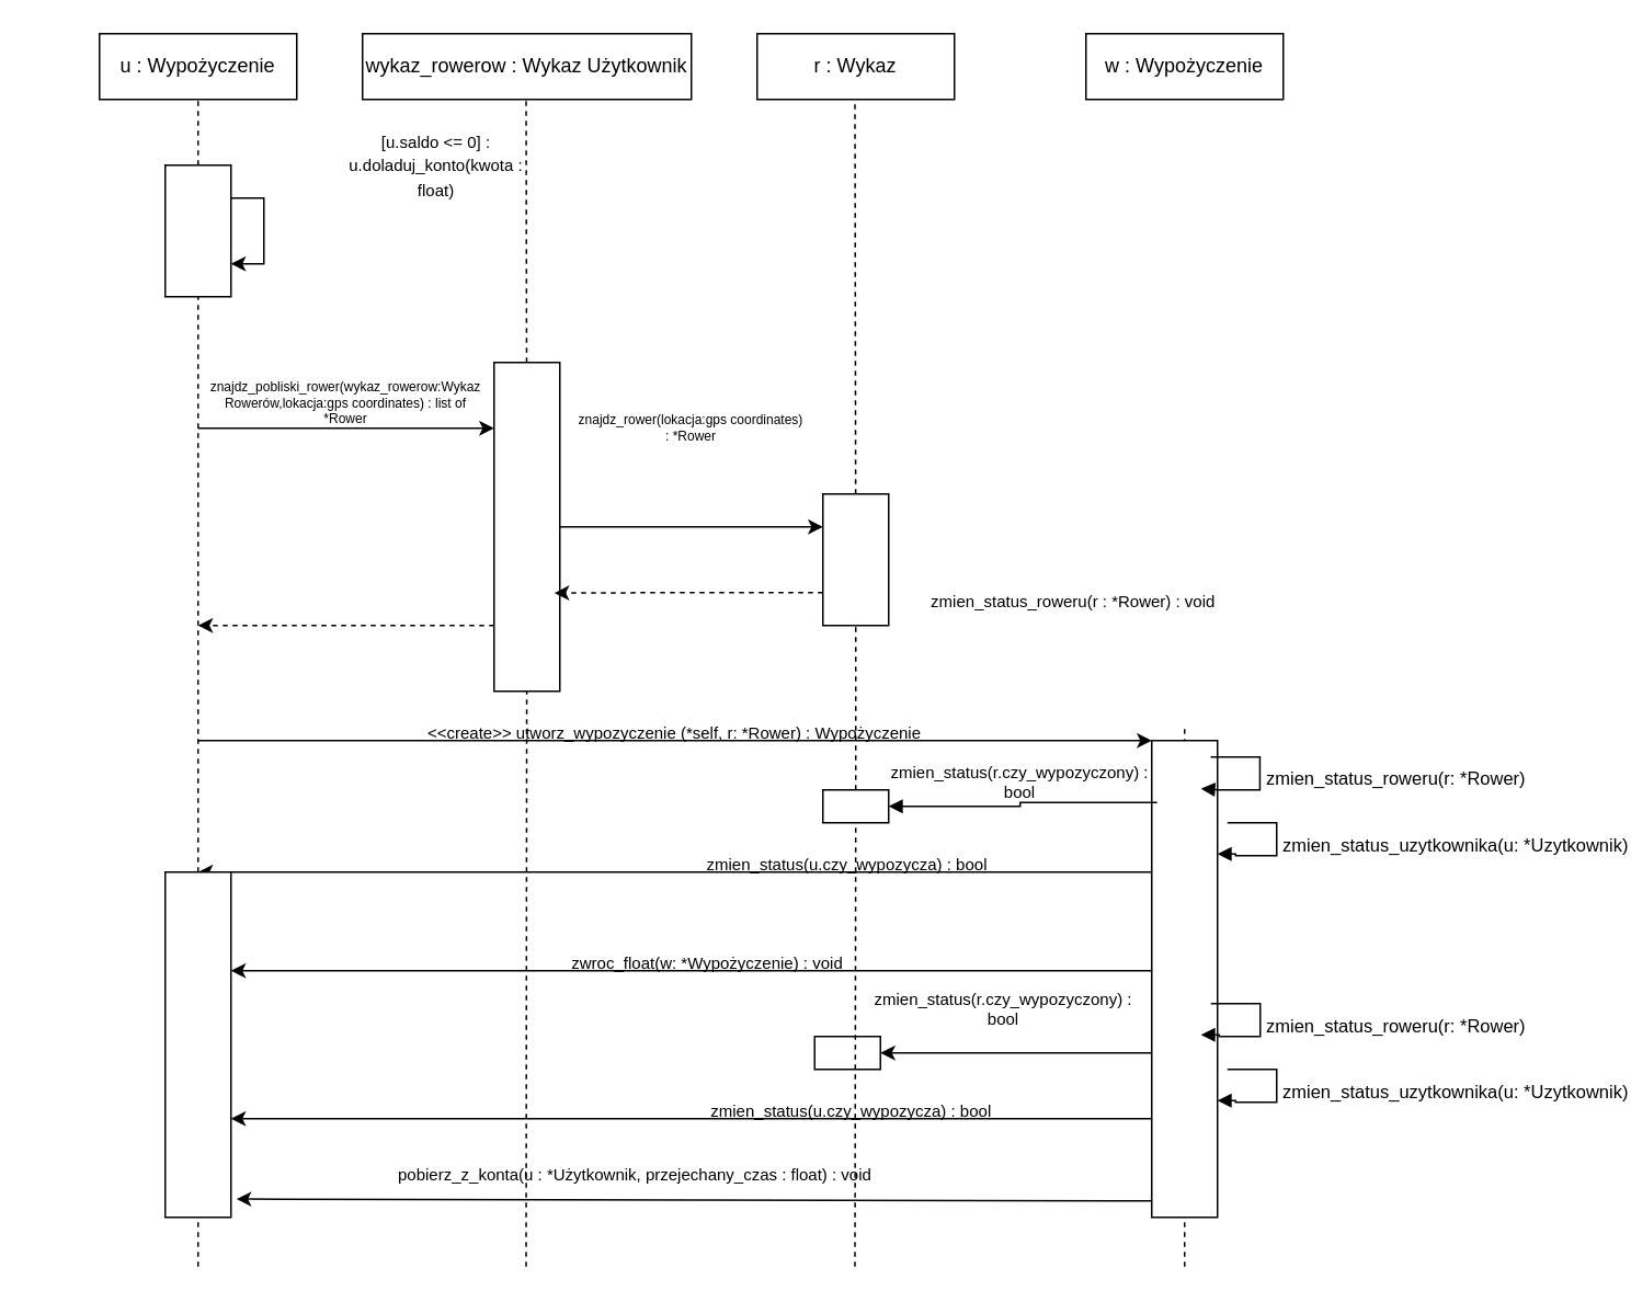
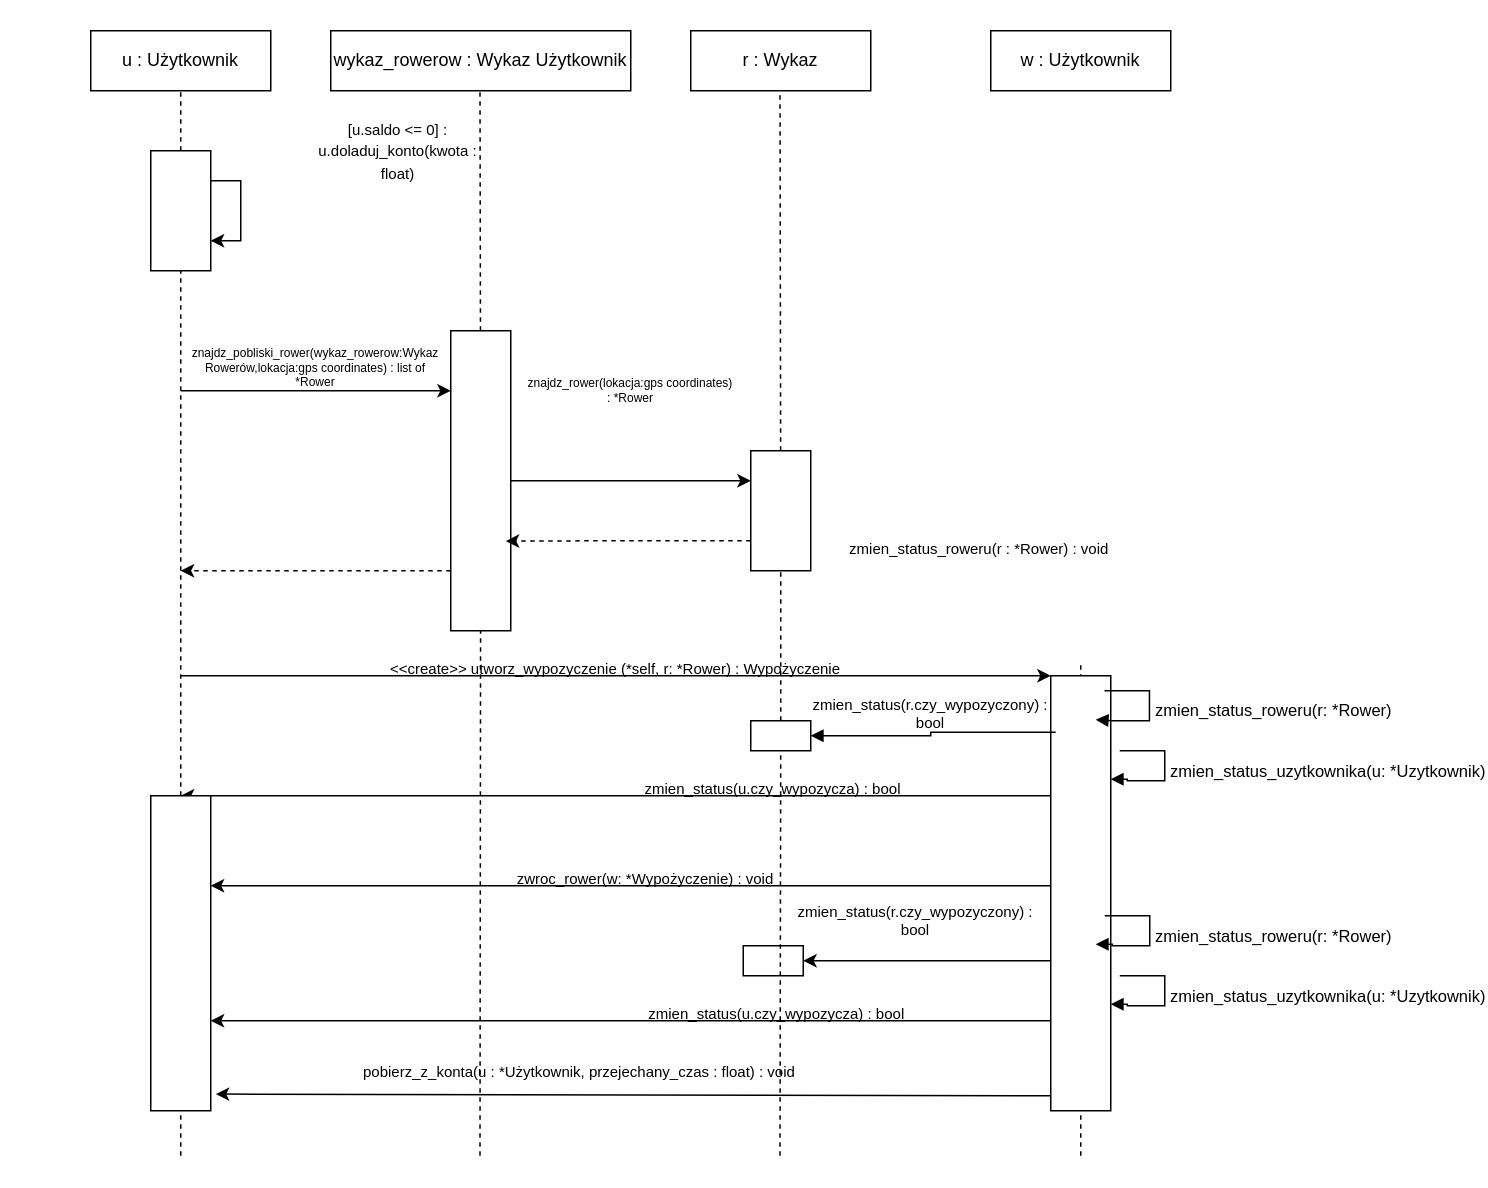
- <mxCell id="2" value="u : Wypożyczenie" style="text;html=1;align=center;verticalAlign=middle;whiteSpace=wrap;rounded=0;" parent="1" vertex="1"><mxGeometry width="200" height="40" as="geometry" x="20" y="20" /></mxCell>
+ <mxCell id="2" value="u : Użytkownik" style="text;html=1;align=center;verticalAlign=middle;whiteSpace=wrap;rounded=0;" parent="1" vertex="1"><mxGeometry width="200" height="40" as="geometry" x="20" y="20" /></mxCell>
- <mxCell id="5" value="w : Wypożyczenie" style="text;html=1;align=center;verticalAlign=middle;whiteSpace=wrap;rounded=0;" parent="1" vertex="1"><mxGeometry x="620" width="200" height="40" as="geometry" y="20" /></mxCell>
+ <mxCell id="5" value="w : Użytkownik" style="text;html=1;align=center;verticalAlign=middle;whiteSpace=wrap;rounded=0;" parent="1" vertex="1"><mxGeometry x="620" width="200" height="40" as="geometry" y="20" /></mxCell>
- <mxCell id="34" value="zwroc_float(w: *Wypożyczenie) : void" style="text;html=1;align=center;verticalAlign=middle;whiteSpace=wrap;rounded=0;fontSize=10;" parent="1" vertex="1"><mxGeometry x="150" y="580" width="560" height="10" as="geometry" /></mxCell>
+ <mxCell id="34" value="zwroc_rower(w: *Wypożyczenie) : void" style="text;html=1;align=center;verticalAlign=middle;whiteSpace=wrap;rounded=0;fontSize=10;" parent="1" vertex="1"><mxGeometry x="150" y="580" width="560" height="10" as="geometry" /></mxCell>
